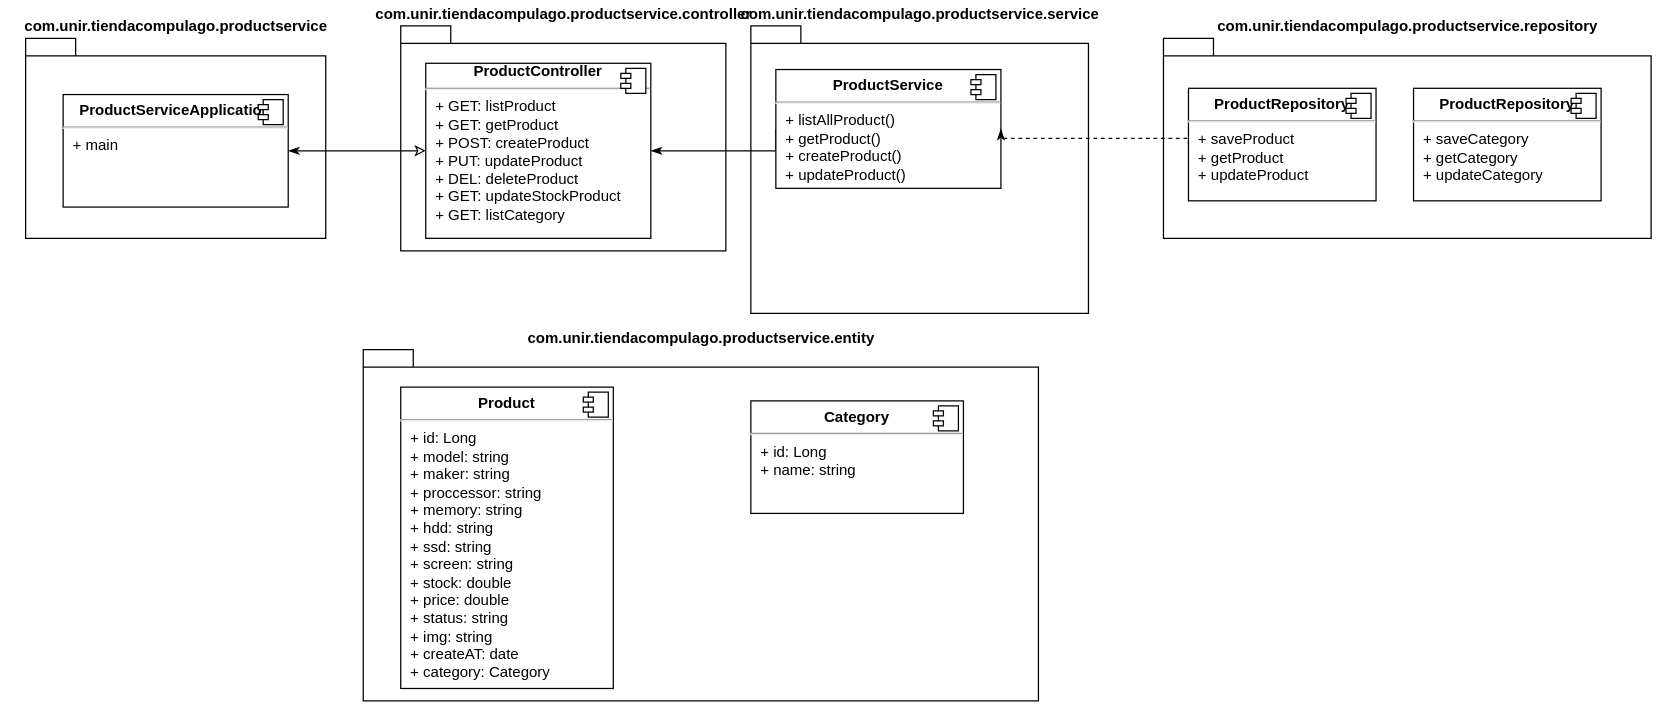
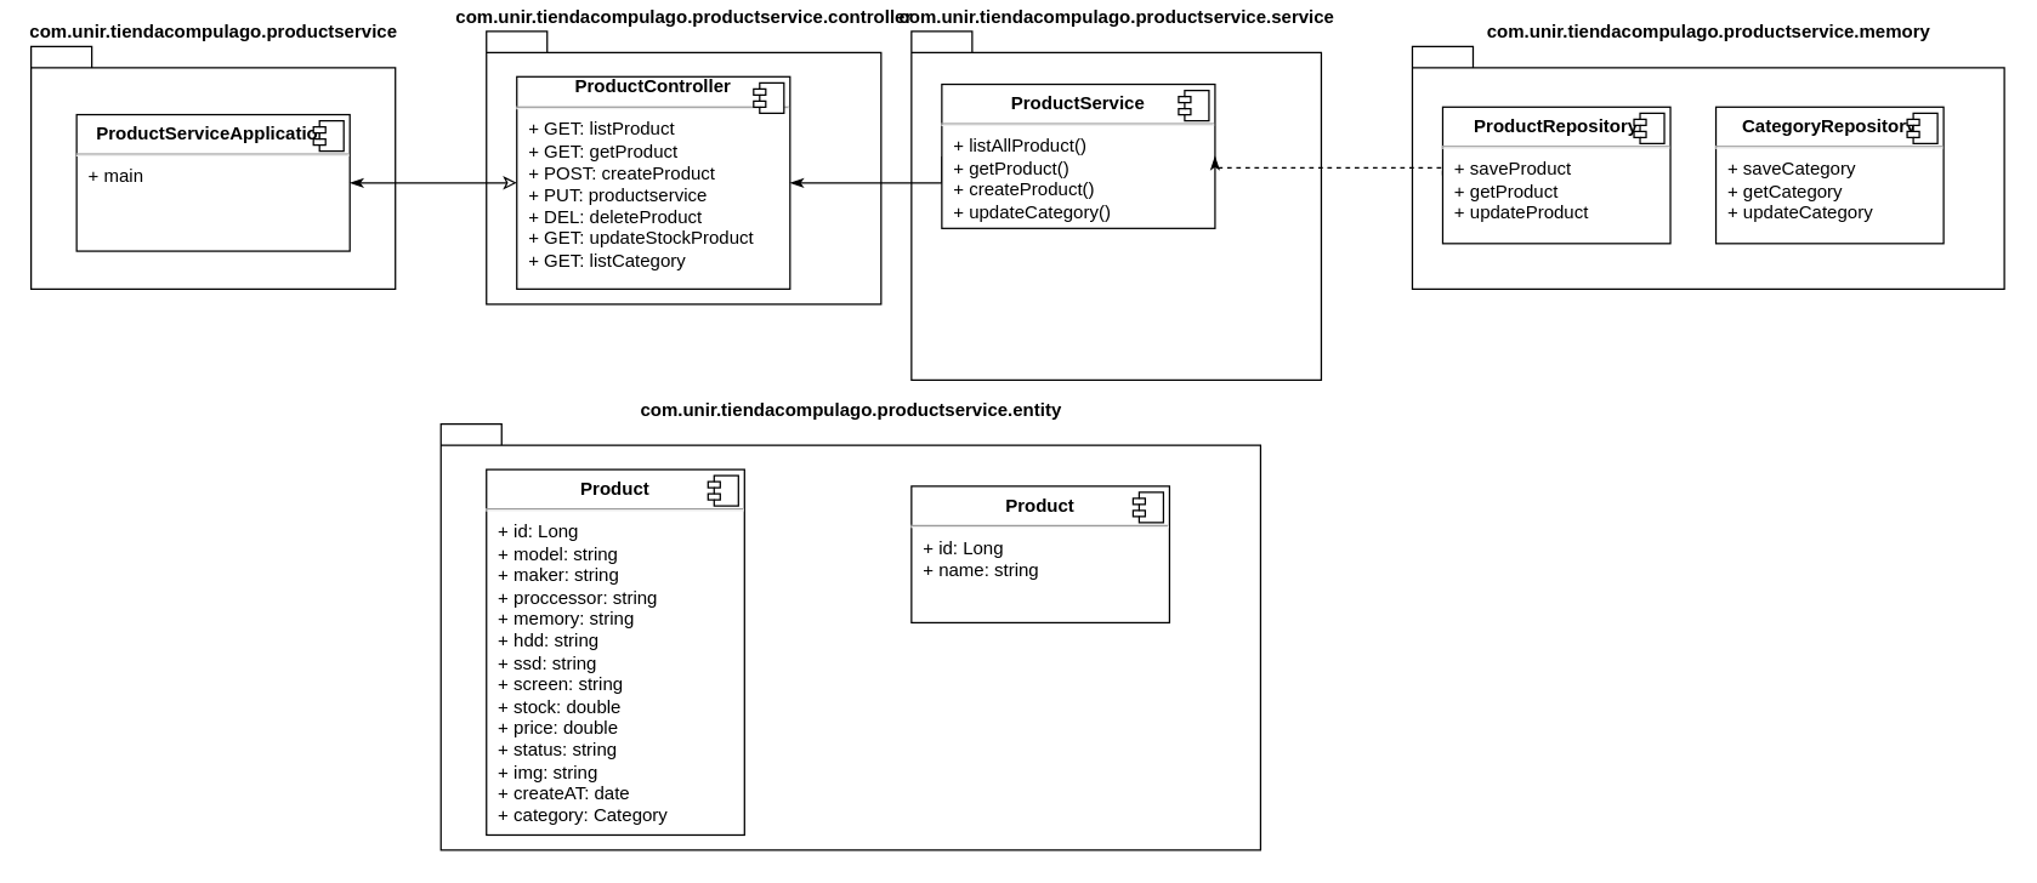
- <mxCell id="9" value="com.unir.tiendacompulago.productservice.repository" style="shape=folder;fontStyle=1;spacingTop=10;tabWidth=40;tabHeight=14;tabPosition=left;html=1;verticalAlign=bottom;labelPosition=center;verticalLabelPosition=top;align=center;spacingBottom=0;spacingLeft=0;" parent="1" vertex="1"><mxGeometry x="930" y="30" width="390" height="160" as="geometry" /></mxCell>
+ <mxCell id="9" value="com.unir.tiendacompulago.productservice.memory" style="shape=folder;fontStyle=1;spacingTop=10;tabWidth=40;tabHeight=14;tabPosition=left;html=1;verticalAlign=bottom;labelPosition=center;verticalLabelPosition=top;align=center;spacingBottom=0;spacingLeft=0;" parent="1" vertex="1"><mxGeometry x="930" y="30" width="390" height="160" as="geometry" /></mxCell>
- <mxCell id="3" value="&lt;div style=&quot;text-align: center&quot;&gt;&lt;b&gt;ProductController&lt;/b&gt;&lt;br&gt;&lt;/div&gt;&lt;hr&gt;&lt;p style=&quot;margin: 0px ; margin-left: 8px&quot;&gt;+ GET: listProduct&lt;br&gt;+ GET: getProduct&lt;/p&gt;&lt;p style=&quot;margin: 0px ; margin-left: 8px&quot;&gt;+ POST: createProduct&lt;/p&gt;&lt;p style=&quot;margin: 0px ; margin-left: 8px&quot;&gt;+ PUT: updateProduct&lt;br&gt;&lt;/p&gt;&lt;p style=&quot;margin: 0px ; margin-left: 8px&quot;&gt;+ DEL: deleteProduct&lt;br&gt;&lt;/p&gt;&lt;p style=&quot;margin: 0px ; margin-left: 8px&quot;&gt;+ GET: updateStockProduct&lt;br&gt;&lt;/p&gt;&lt;p style=&quot;margin: 0px ; margin-left: 8px&quot;&gt;+ GET: listCategory&lt;br&gt;&lt;/p&gt;" style="align=left;overflow=fill;html=1;dropTarget=0;" parent="1" vertex="1"><mxGeometry x="340" y="50" width="180" height="140" as="geometry" /></mxCell>
+ <mxCell id="3" value="&lt;div style=&quot;text-align: center&quot;&gt;&lt;b&gt;ProductController&lt;/b&gt;&lt;br&gt;&lt;/div&gt;&lt;hr&gt;&lt;p style=&quot;margin: 0px ; margin-left: 8px&quot;&gt;+ GET: listProduct&lt;br&gt;+ GET: getProduct&lt;/p&gt;&lt;p style=&quot;margin: 0px ; margin-left: 8px&quot;&gt;+ POST: createProduct&lt;/p&gt;&lt;p style=&quot;margin: 0px ; margin-left: 8px&quot;&gt;+ PUT: productservice&lt;br&gt;&lt;/p&gt;&lt;p style=&quot;margin: 0px ; margin-left: 8px&quot;&gt;+ DEL: deleteProduct&lt;br&gt;&lt;/p&gt;&lt;p style=&quot;margin: 0px ; margin-left: 8px&quot;&gt;+ GET: updateStockProduct&lt;br&gt;&lt;/p&gt;&lt;p style=&quot;margin: 0px ; margin-left: 8px&quot;&gt;+ GET: listCategory&lt;br&gt;&lt;/p&gt;" style="align=left;overflow=fill;html=1;dropTarget=0;" parent="1" vertex="1"><mxGeometry x="340" y="50" width="180" height="140" as="geometry" /></mxCell>
- <mxCell id="7" value="&lt;p style=&quot;margin: 0px ; margin-top: 6px ; text-align: center&quot;&gt;&lt;b&gt;ProductService&lt;/b&gt;&lt;/p&gt;&lt;hr&gt;&lt;p style=&quot;margin: 0px ; margin-left: 8px&quot;&gt;+ listAllProduct()&lt;br&gt;+ getProduct()&lt;/p&gt;&lt;p style=&quot;margin: 0px ; margin-left: 8px&quot;&gt;&lt;span style=&quot;background-color: initial;&quot;&gt;+ createProduct()&lt;/span&gt;&lt;/p&gt;&lt;p style=&quot;margin: 0px ; margin-left: 8px&quot;&gt;+ updateProduct()&lt;span style=&quot;background-color: initial;&quot;&gt;&lt;br&gt;&lt;/span&gt;&lt;/p&gt;" style="align=left;overflow=fill;html=1;dropTarget=0;" parent="1" vertex="1"><mxGeometry x="620" y="55" width="180" height="95" as="geometry" /></mxCell>
+ <mxCell id="7" value="&lt;p style=&quot;margin: 0px ; margin-top: 6px ; text-align: center&quot;&gt;&lt;b&gt;ProductService&lt;/b&gt;&lt;/p&gt;&lt;hr&gt;&lt;p style=&quot;margin: 0px ; margin-left: 8px&quot;&gt;+ listAllProduct()&lt;br&gt;+ getProduct()&lt;/p&gt;&lt;p style=&quot;margin: 0px ; margin-left: 8px&quot;&gt;&lt;span style=&quot;background-color: initial;&quot;&gt;+ createProduct()&lt;/span&gt;&lt;/p&gt;&lt;p style=&quot;margin: 0px ; margin-left: 8px&quot;&gt;+ updateCategory()&lt;span style=&quot;background-color: initial;&quot;&gt;&lt;br&gt;&lt;/span&gt;&lt;/p&gt;" style="align=left;overflow=fill;html=1;dropTarget=0;" parent="1" vertex="1"><mxGeometry x="620" y="55" width="180" height="95" as="geometry" /></mxCell>
- <mxCell id="24" value="&lt;p style=&quot;margin: 0px ; margin-top: 6px ; text-align: center&quot;&gt;&lt;b&gt;ProductRepository&lt;/b&gt;&lt;/p&gt;&lt;hr&gt;&lt;p style=&quot;margin: 0px 0px 0px 8px&quot;&gt;+ saveCategory&lt;br&gt;+ getCategory&lt;/p&gt;&lt;p style=&quot;margin: 0px 0px 0px 8px&quot;&gt;+ updateCategory&lt;/p&gt;" style="align=left;overflow=fill;html=1;dropTarget=0;" vertex="1" parent="1"><mxGeometry x="1130" y="70" width="150" height="90" as="geometry" /></mxCell>
+ <mxCell id="24" value="&lt;p style=&quot;margin: 0px ; margin-top: 6px ; text-align: center&quot;&gt;&lt;b&gt;CategoryRepository&lt;/b&gt;&lt;/p&gt;&lt;hr&gt;&lt;p style=&quot;margin: 0px 0px 0px 8px&quot;&gt;+ saveCategory&lt;br&gt;+ getCategory&lt;/p&gt;&lt;p style=&quot;margin: 0px 0px 0px 8px&quot;&gt;+ updateCategory&lt;/p&gt;" style="align=left;overflow=fill;html=1;dropTarget=0;" vertex="1" parent="1"><mxGeometry x="1130" y="70" width="150" height="90" as="geometry" /></mxCell>
- <mxCell id="20" value="&lt;p style=&quot;margin: 0px ; margin-top: 6px ; text-align: center&quot;&gt;&lt;b&gt;Category&lt;/b&gt;&lt;br&gt;&lt;/p&gt;&lt;hr&gt;&lt;p style=&quot;margin: 0px ; margin-left: 8px&quot;&gt;+ id: Long&lt;br&gt;&lt;/p&gt;&lt;p style=&quot;margin: 0px ; margin-left: 8px&quot;&gt;+ name: string&lt;br&gt;&lt;/p&gt;" style="align=left;overflow=fill;html=1;dropTarget=0;" parent="1" vertex="1"><mxGeometry x="600" y="320" width="170" height="90" as="geometry" /></mxCell>
+ <mxCell id="20" value="&lt;p style=&quot;margin: 0px ; margin-top: 6px ; text-align: center&quot;&gt;&lt;b&gt;Product&lt;/b&gt;&lt;br&gt;&lt;/p&gt;&lt;hr&gt;&lt;p style=&quot;margin: 0px ; margin-left: 8px&quot;&gt;+ id: Long&lt;br&gt;&lt;/p&gt;&lt;p style=&quot;margin: 0px ; margin-left: 8px&quot;&gt;+ name: string&lt;br&gt;&lt;/p&gt;" style="align=left;overflow=fill;html=1;dropTarget=0;" parent="1" vertex="1"><mxGeometry x="600" y="320" width="170" height="90" as="geometry" /></mxCell>
